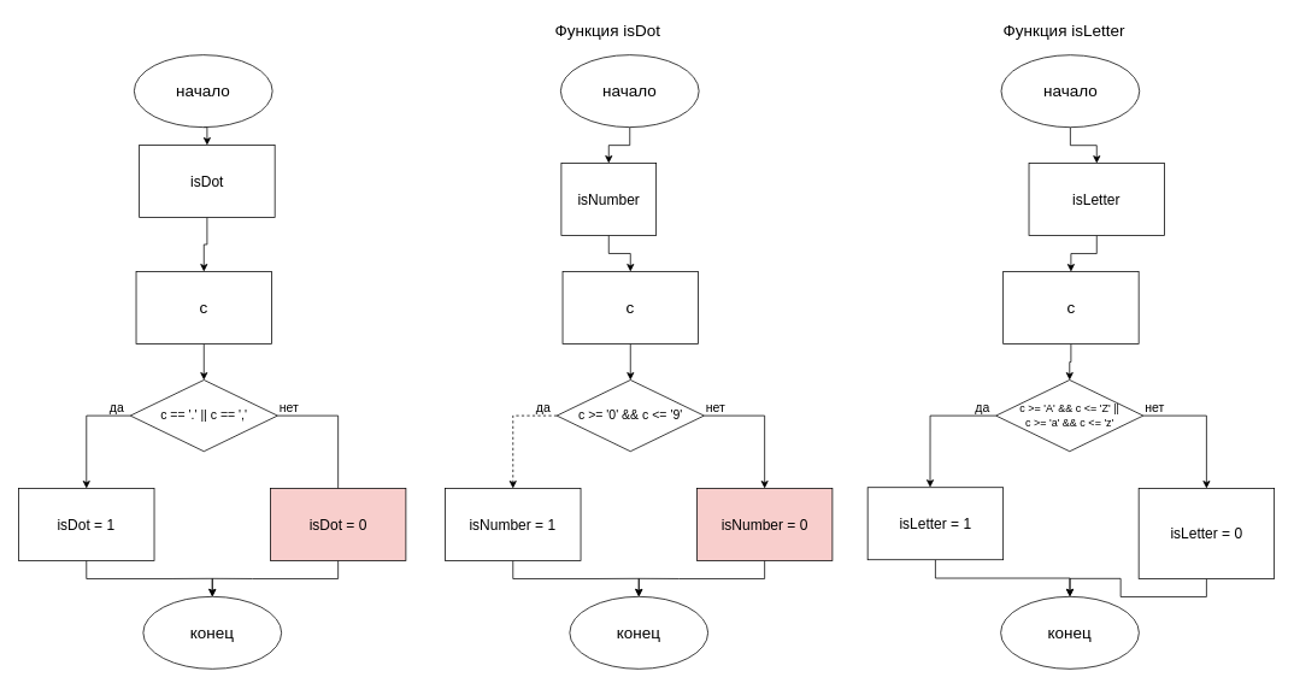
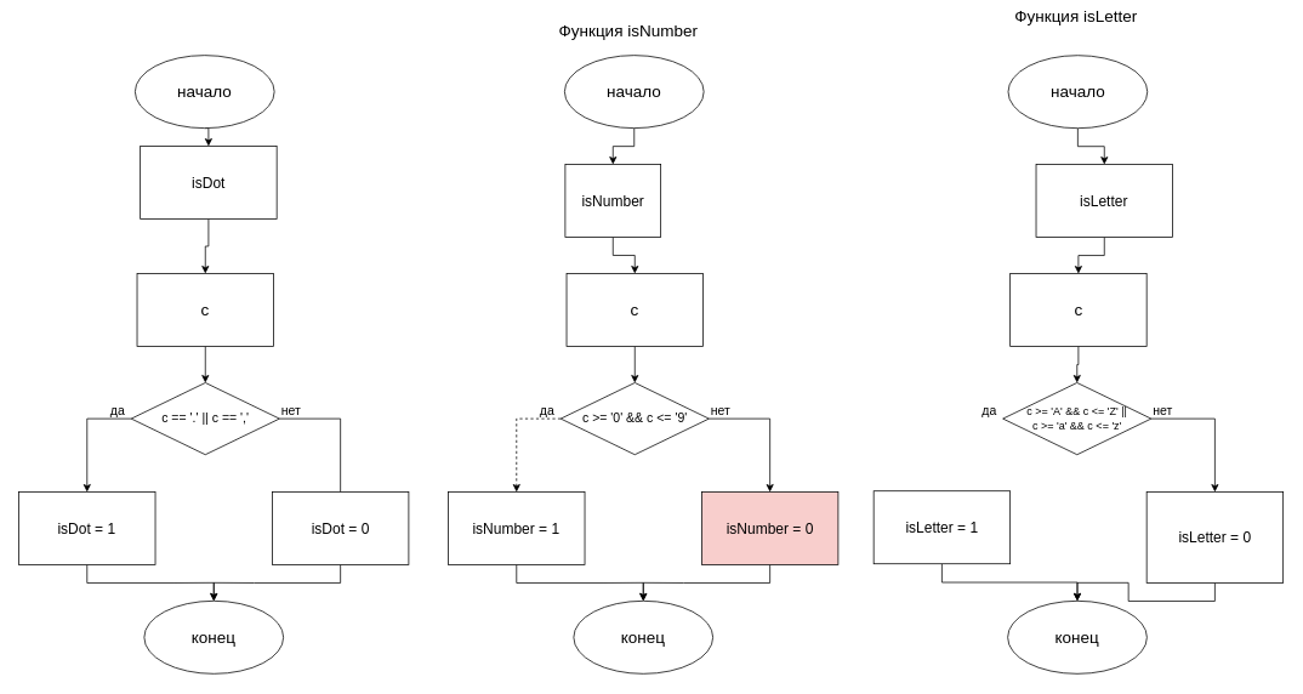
- <mxCell id="4" value="&lt;font style=&quot;font-size: 18px&quot;&gt;Функция&amp;nbsp;isDot&lt;/font&gt;" style="text;html=1;resizable=0;points=[];autosize=1;align=left;verticalAlign=top;spacingTop=-4;" vertex="1" parent="1"><mxGeometry x="611.5" width="170" height="20" as="geometry" y="20" /></mxCell>
+ <mxCell id="4" value="&lt;font style=&quot;font-size: 18px&quot;&gt;Функция&amp;nbsp;isNumber&lt;/font&gt;" style="text;html=1;resizable=0;points=[];autosize=1;align=left;verticalAlign=top;spacingTop=-4;" vertex="1" parent="1"><mxGeometry x="611.5" width="170" height="20" as="geometry" y="20" /></mxCell>
- <mxCell id="21" value="&lt;font style=&quot;font-size: 18px&quot;&gt;Функция&amp;nbsp;isLetter&lt;/font&gt;" style="text;html=1;resizable=0;points=[];autosize=1;align=left;verticalAlign=top;spacingTop=-4;" vertex="1" parent="1"><mxGeometry x="1108" y="20.1" width="150" height="20" as="geometry" /></mxCell>
+ <mxCell id="21" value="&lt;font style=&quot;font-size: 18px&quot;&gt;Функция&amp;nbsp;isLetter&lt;/font&gt;" style="text;html=1;resizable=0;points=[];autosize=1;align=left;verticalAlign=top;spacingTop=-4;" vertex="1" parent="1"><mxGeometry x="1113" y="5.1" width="150" height="20" as="geometry" /></mxCell>
- <mxCell id="26" style="edgeStyle=orthogonalEdgeStyle;rounded=0;orthogonalLoop=1;jettySize=auto;html=1;exitX=0;exitY=0.5;exitDx=0;exitDy=0;entryX=0.461;entryY=-0.002;entryDx=0;entryDy=0;entryPerimeter=0;" edge="1" parent="1" source="28" target="32"><mxGeometry relative="1" as="geometry" /></mxCell>
- <mxCell id="46" value="&lt;span style=&quot;font-size: 16px&quot;&gt;isDot&lt;/span&gt;&lt;span style=&quot;font-size: 16px&quot;&gt;&amp;nbsp;= 0&lt;/span&gt;" style="rounded=0;whiteSpace=wrap;html=1;fillColor=#f8cecc;" vertex="1" parent="1"><mxGeometry x="298.7" y="539.8" width="150" height="80" as="geometry" /></mxCell>
+ <mxCell id="46" value="&lt;span style=&quot;font-size: 16px&quot;&gt;isDot&lt;/span&gt;&lt;span style=&quot;font-size: 16px&quot;&gt;&amp;nbsp;= 0&lt;/span&gt;" style="rounded=0;whiteSpace=wrap;html=1;" vertex="1" parent="1"><mxGeometry x="298.7" y="539.8" width="150" height="80" as="geometry" /></mxCell>
